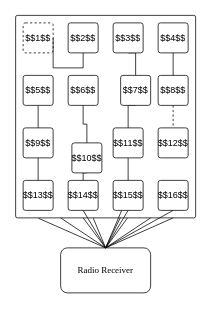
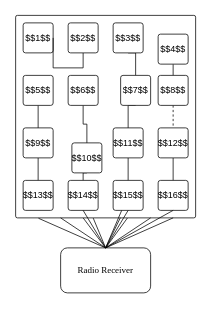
- <mxCell id="3" value="$$1$$" style="rounded=1;whiteSpace=wrap;html=1;arcSize=8;dashed=1;" vertex="1" parent="1"><mxGeometry x="30" y="30" width="40" height="40" as="geometry" /></mxCell>
+ <mxCell id="3" value="$$1$$" style="rounded=1;whiteSpace=wrap;html=1;arcSize=8;" vertex="1" parent="1"><mxGeometry x="30" y="30" width="40" height="40" as="geometry" /></mxCell>
- <mxCell id="9" value="$$4$$" style="rounded=1;whiteSpace=wrap;html=1;arcSize=8;" vertex="1" parent="1"><mxGeometry x="210" y="30" width="40" height="40" as="geometry" /></mxCell>
+ <mxCell id="9" value="$$4$$" style="rounded=1;whiteSpace=wrap;html=1;arcSize=8;" vertex="1" parent="1"><mxGeometry x="210" y="45" width="40" height="40" as="geometry" /></mxCell>
+ <mxCell id="24" style="edgeStyle=orthogonalEdgeStyle;rounded=0;orthogonalLoop=1;jettySize=auto;html=1;exitX=0.5;exitY=1;exitDx=0;exitDy=0;entryX=0.5;entryY=0;entryDx=0;entryDy=0;endArrow=none;startFill=0;" edge="1" parent="1" source="25" target="29"><mxGeometry relative="1" as="geometry" /></mxCell>
